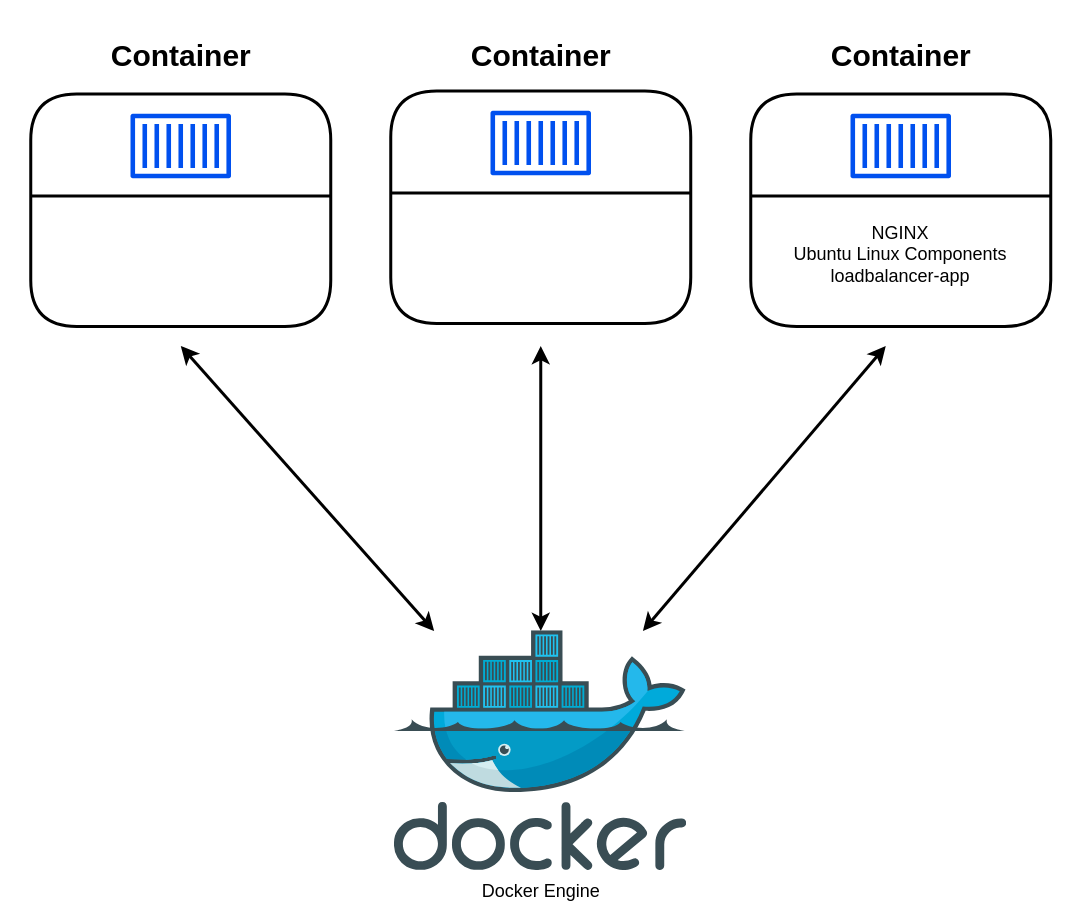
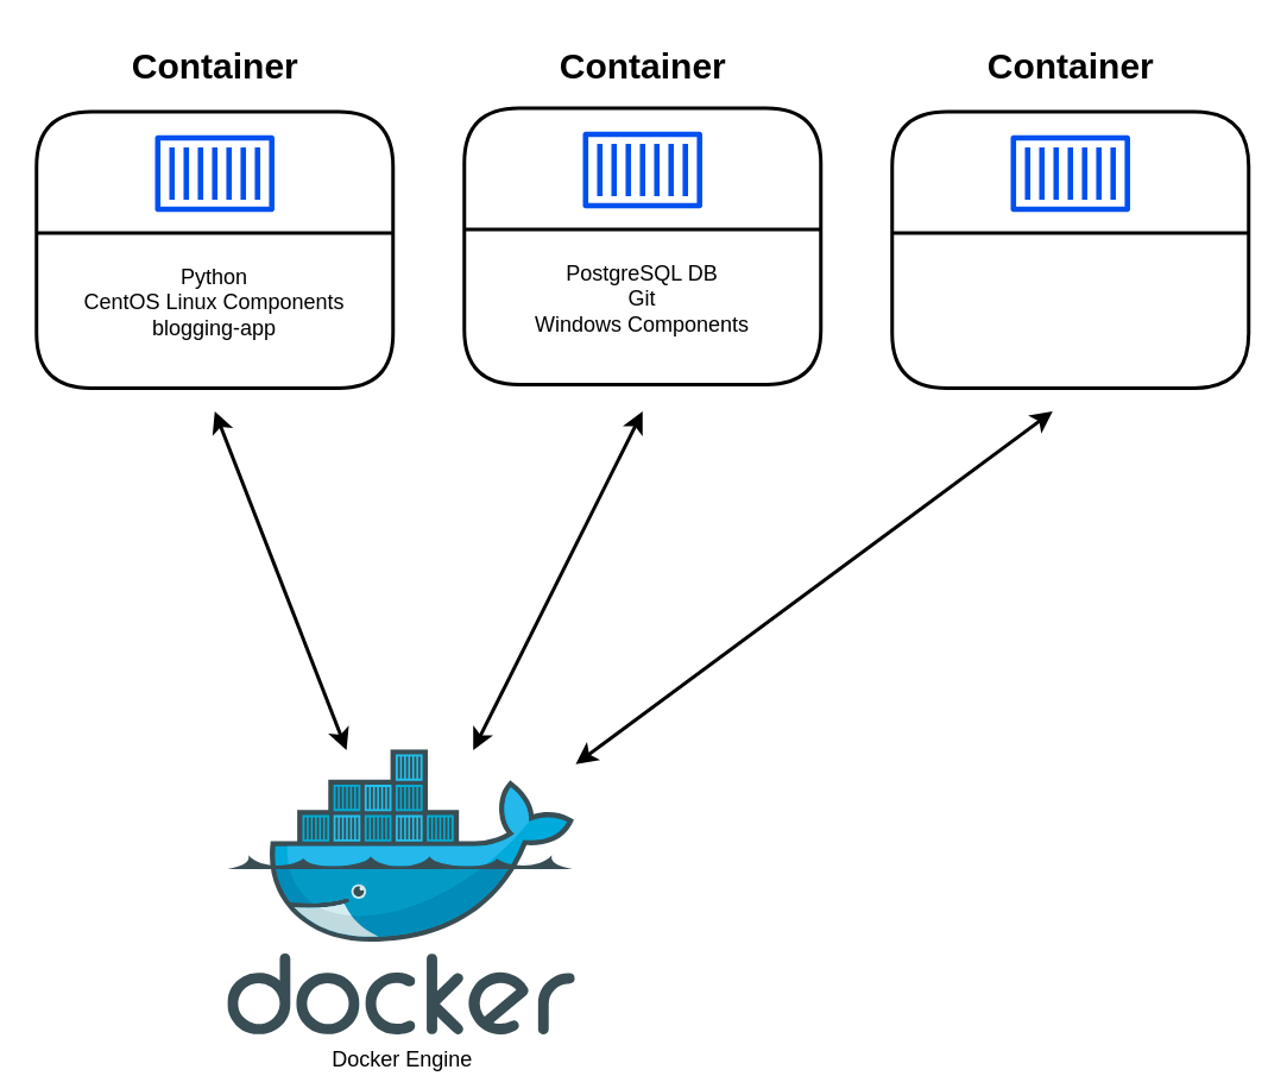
+ <mxCell id="10" value="&lt;div style=&quot;&quot;&gt;&lt;span style=&quot;background-color: initial;&quot;&gt;PostgreSQL DB&lt;/span&gt;&lt;/div&gt;&lt;span style=&quot;background-color: initial;&quot;&gt;&lt;div style=&quot;&quot;&gt;Git&lt;/div&gt;&lt;/span&gt;&lt;span style=&quot;background-color: initial;&quot;&gt;&lt;div style=&quot;&quot;&gt;&lt;span style=&quot;background-color: initial;&quot;&gt;Windows Components&lt;/span&gt;&lt;/div&gt;&lt;/span&gt;" style="text;strokeColor=none;fillColor=none;html=1;whiteSpace=wrap;verticalAlign=middle;overflow=hidden;align=center;" vertex="1" parent="8"><mxGeometry x="10" y="67" width="180" height="80" as="geometry" /></mxCell>
+ <mxCell id="4" value="&lt;div style=&quot;&quot;&gt;&lt;span style=&quot;background-color: initial;&quot;&gt;Python&lt;/span&gt;&lt;/div&gt;&lt;span style=&quot;background-color: initial;&quot;&gt;&lt;div style=&quot;&quot;&gt;&lt;span style=&quot;background-color: initial;&quot;&gt;CentOS Linux Components&lt;/span&gt;&lt;/div&gt;&lt;/span&gt;&lt;span style=&quot;background-color: initial;&quot;&gt;&lt;div style=&quot;&quot;&gt;&lt;span style=&quot;background-color: initial;&quot;&gt;blogging-app&lt;/span&gt;&lt;/div&gt;&lt;/span&gt;" style="text;strokeColor=none;fillColor=none;html=1;whiteSpace=wrap;verticalAlign=middle;overflow=hidden;align=center;shadow=0;" vertex="1" parent="2"><mxGeometry x="10" y="67" width="180" height="80" as="geometry" /></mxCell>
- <mxCell id="7" value="&lt;div style=&quot;&quot;&gt;&lt;span style=&quot;background-color: initial;&quot;&gt;NGINX&lt;/span&gt;&lt;/div&gt;&lt;div style=&quot;&quot;&gt;&lt;span style=&quot;background-color: initial;&quot;&gt;Ubuntu Linux Components&lt;/span&gt;&lt;br&gt;&lt;/div&gt;&lt;span style=&quot;background-color: initial;&quot;&gt;&lt;div style=&quot;&quot;&gt;loadbalancer-app&lt;/div&gt;&lt;/span&gt;" style="text;strokeColor=none;fillColor=none;html=1;whiteSpace=wrap;verticalAlign=middle;overflow=hidden;align=center;" vertex="1" parent="5"><mxGeometry x="10" y="67" width="180" height="80" as="geometry" /></mxCell>
- <mxCell id="14" value="Docker Engine" style="image;sketch=0;aspect=fixed;html=1;points=[];align=center;fontSize=12;image=img/lib/mscae/Docker.svg;direction=east;" vertex="1" parent="1"><mxGeometry x="262.52" y="420" width="194.97" height="159.86" as="geometry" /></mxCell>
+ <mxCell id="14" value="Docker Engine" style="image;sketch=0;aspect=fixed;html=1;points=[];align=center;fontSize=12;image=img/lib/mscae/Docker.svg;direction=east;" vertex="1" parent="1"><mxGeometry x="127.52" y="420" width="194.97" height="159.86" as="geometry" /></mxCell>
